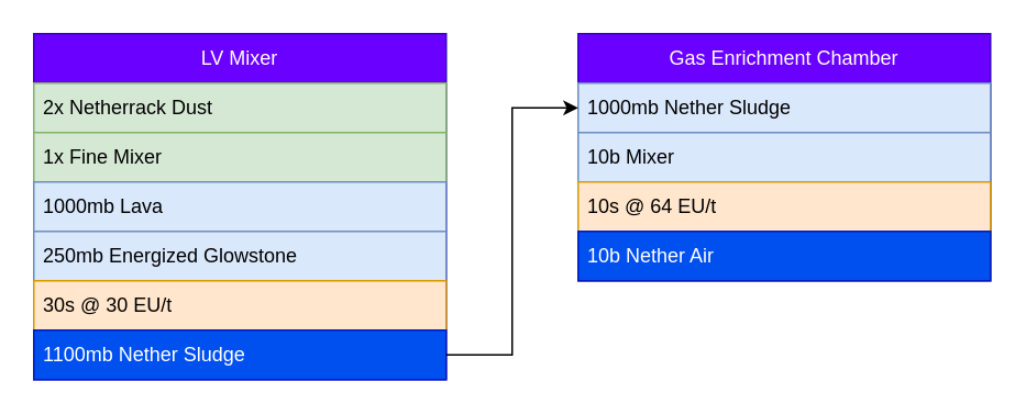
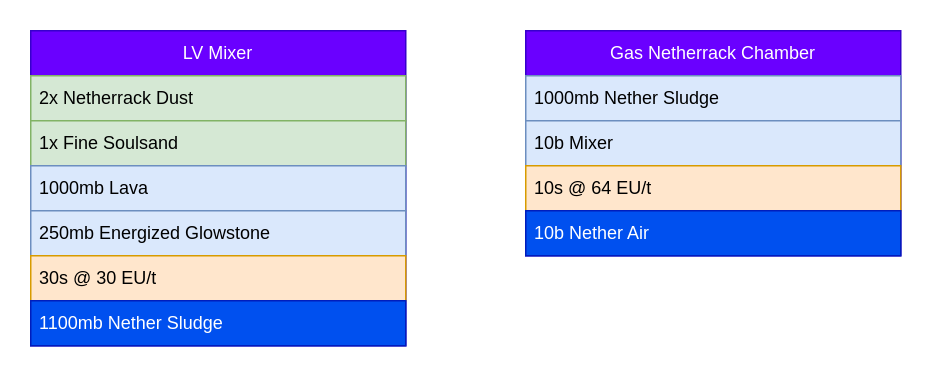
- <mxCell id="9" value="Gas Enrichment Chamber" style="swimlane;fontStyle=0;childLayout=stackLayout;horizontal=1;startSize=30;horizontalStack=0;resizeParent=1;resizeParentMax=0;resizeLast=0;collapsible=1;marginBottom=0;whiteSpace=wrap;html=1;fillColor=#6a00ff;fontColor=#ffffff;strokeColor=#3700CC;swimlaneLine=1;glass=0;shadow=0;rounded=0;" vertex="1" parent="1"><mxGeometry x="350" y="20" width="250" height="150" as="geometry" /></mxCell>
+ <mxCell id="9" value="Gas Netherrack Chamber" style="swimlane;fontStyle=0;childLayout=stackLayout;horizontal=1;startSize=30;horizontalStack=0;resizeParent=1;resizeParentMax=0;resizeLast=0;collapsible=1;marginBottom=0;whiteSpace=wrap;html=1;fillColor=#6a00ff;fontColor=#ffffff;strokeColor=#3700CC;swimlaneLine=1;glass=0;shadow=0;rounded=0;" vertex="1" parent="1"><mxGeometry x="350" y="20" width="250" height="150" as="geometry" /></mxCell>
- <mxCell id="4" value="1x Fine Mixer" style="text;strokeColor=#82b366;fillColor=#d5e8d4;align=left;verticalAlign=middle;spacingLeft=4;spacingRight=4;overflow=hidden;points=[[0,0.5],[1,0.5]];portConstraint=eastwest;rotatable=0;whiteSpace=wrap;html=1;fontColor=#000000;" parent="2" vertex="1"><mxGeometry y="60" width="250" height="30" as="geometry" /></mxCell>
+ <mxCell id="4" value="1x Fine Soulsand" style="text;strokeColor=#82b366;fillColor=#d5e8d4;align=left;verticalAlign=middle;spacingLeft=4;spacingRight=4;overflow=hidden;points=[[0,0.5],[1,0.5]];portConstraint=eastwest;rotatable=0;whiteSpace=wrap;html=1;fontColor=#000000;" parent="2" vertex="1"><mxGeometry y="60" width="250" height="30" as="geometry" /></mxCell>
- <mxCell id="14" style="edgeStyle=orthogonalEdgeStyle;rounded=0;orthogonalLoop=1;jettySize=auto;html=1;exitX=1;exitY=0.5;exitDx=0;exitDy=0;exitPerimeter=0;entryX=0;entryY=0.5;entryDx=0;entryDy=0;" edge="1" parent="1" source="8" target="10"><mxGeometry relative="1" as="geometry" /></mxCell>
